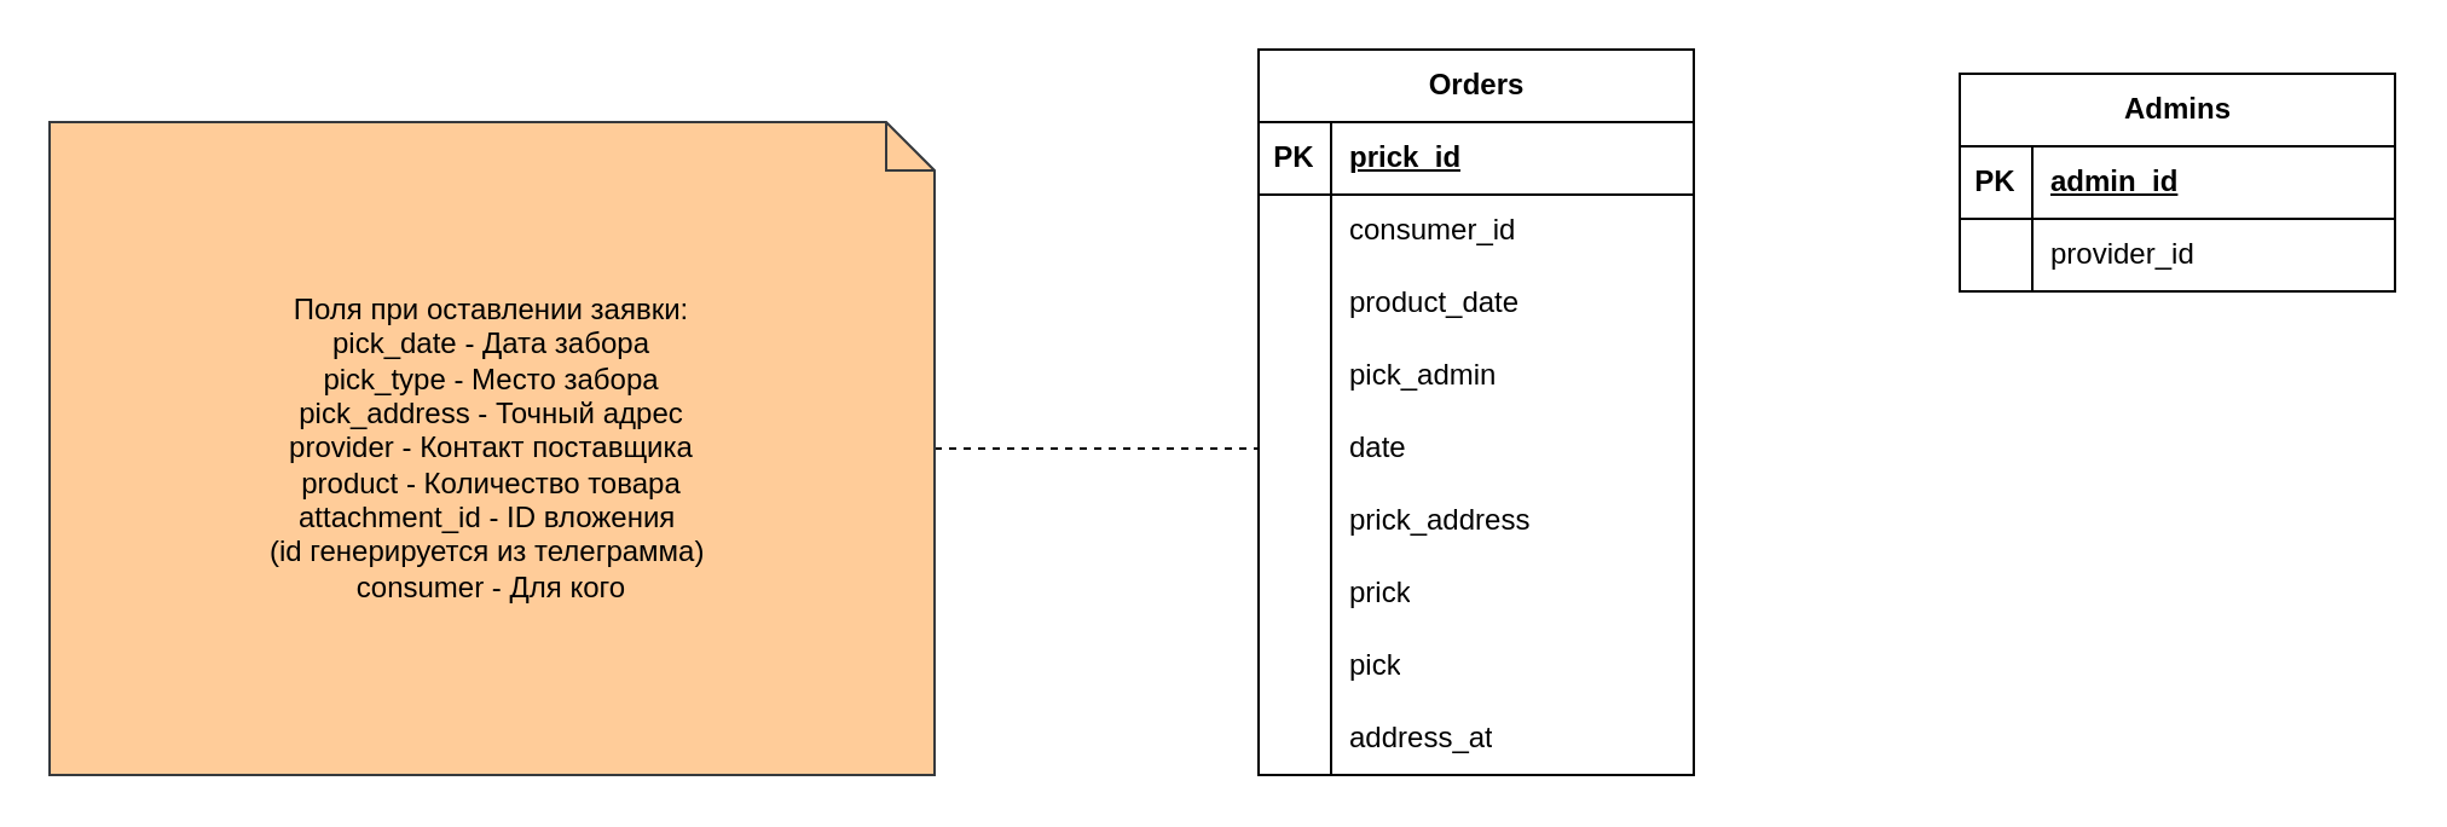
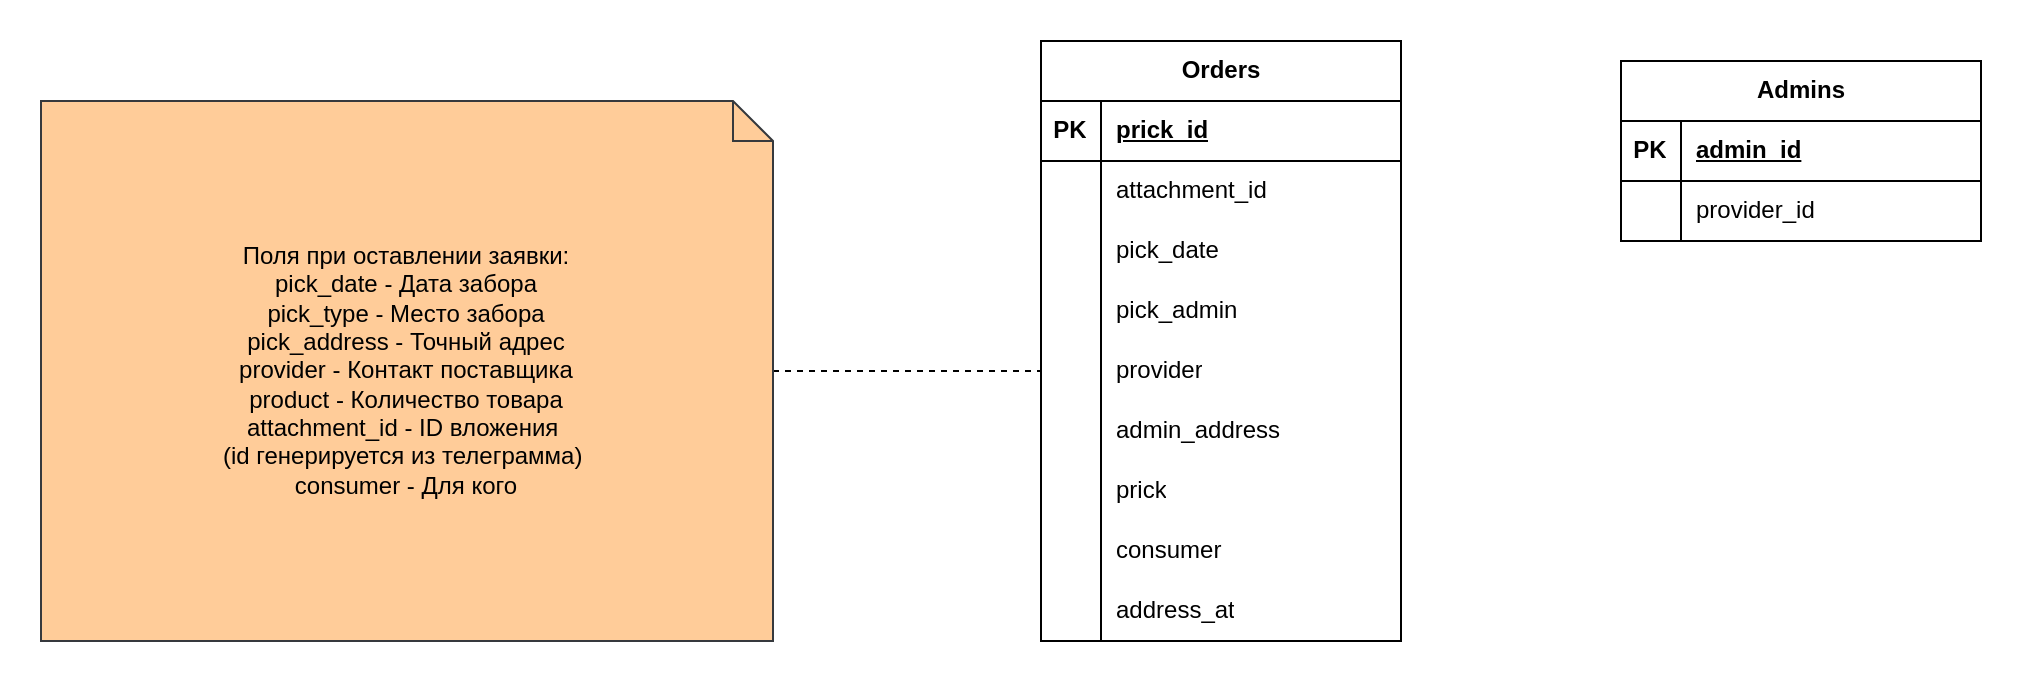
- <mxCell id="8" value="consumer_id" style="shape=partialRectangle;connectable=0;fillColor=none;top=0;left=0;bottom=0;right=0;align=left;spacingLeft=6;overflow=hidden;whiteSpace=wrap;html=1;" vertex="1" parent="6"><mxGeometry x="30" width="150" height="30" as="geometry"><mxRectangle width="150" height="30" as="alternateBounds" /></mxGeometry></mxCell>
+ <mxCell id="8" value="attachment_id" style="shape=partialRectangle;connectable=0;fillColor=none;top=0;left=0;bottom=0;right=0;align=left;spacingLeft=6;overflow=hidden;whiteSpace=wrap;html=1;" vertex="1" parent="6"><mxGeometry x="30" width="150" height="30" as="geometry"><mxRectangle width="150" height="30" as="alternateBounds" /></mxGeometry></mxCell>
- <mxCell id="11" value="product_date" style="shape=partialRectangle;connectable=0;fillColor=none;top=0;left=0;bottom=0;right=0;align=left;spacingLeft=6;overflow=hidden;whiteSpace=wrap;html=1;" vertex="1" parent="9"><mxGeometry x="30" width="150" height="30" as="geometry"><mxRectangle width="150" height="30" as="alternateBounds" /></mxGeometry></mxCell>
+ <mxCell id="11" value="pick_date" style="shape=partialRectangle;connectable=0;fillColor=none;top=0;left=0;bottom=0;right=0;align=left;spacingLeft=6;overflow=hidden;whiteSpace=wrap;html=1;" vertex="1" parent="9"><mxGeometry x="30" width="150" height="30" as="geometry"><mxRectangle width="150" height="30" as="alternateBounds" /></mxGeometry></mxCell>
- <mxCell id="17" value="date" style="shape=partialRectangle;connectable=0;fillColor=none;top=0;left=0;bottom=0;right=0;align=left;spacingLeft=6;overflow=hidden;whiteSpace=wrap;html=1;" vertex="1" parent="15"><mxGeometry x="30" width="150" height="30" as="geometry"><mxRectangle width="150" height="30" as="alternateBounds" /></mxGeometry></mxCell>
+ <mxCell id="17" value="provider" style="shape=partialRectangle;connectable=0;fillColor=none;top=0;left=0;bottom=0;right=0;align=left;spacingLeft=6;overflow=hidden;whiteSpace=wrap;html=1;" vertex="1" parent="15"><mxGeometry x="30" width="150" height="30" as="geometry"><mxRectangle width="150" height="30" as="alternateBounds" /></mxGeometry></mxCell>
- <mxCell id="20" value="prick_address" style="shape=partialRectangle;connectable=0;fillColor=none;top=0;left=0;bottom=0;right=0;align=left;spacingLeft=6;overflow=hidden;whiteSpace=wrap;html=1;" vertex="1" parent="18"><mxGeometry x="30" width="150" height="30" as="geometry"><mxRectangle width="150" height="30" as="alternateBounds" /></mxGeometry></mxCell>
+ <mxCell id="20" value="admin_address" style="shape=partialRectangle;connectable=0;fillColor=none;top=0;left=0;bottom=0;right=0;align=left;spacingLeft=6;overflow=hidden;whiteSpace=wrap;html=1;" vertex="1" parent="18"><mxGeometry x="30" width="150" height="30" as="geometry"><mxRectangle width="150" height="30" as="alternateBounds" /></mxGeometry></mxCell>
- <mxCell id="26" value="pick" style="shape=partialRectangle;connectable=0;fillColor=none;top=0;left=0;bottom=0;right=0;align=left;spacingLeft=6;overflow=hidden;whiteSpace=wrap;html=1;" vertex="1" parent="24"><mxGeometry x="30" width="150" height="30" as="geometry"><mxRectangle width="150" height="30" as="alternateBounds" /></mxGeometry></mxCell>
+ <mxCell id="26" value="consumer" style="shape=partialRectangle;connectable=0;fillColor=none;top=0;left=0;bottom=0;right=0;align=left;spacingLeft=6;overflow=hidden;whiteSpace=wrap;html=1;" vertex="1" parent="24"><mxGeometry x="30" width="150" height="30" as="geometry"><mxRectangle width="150" height="30" as="alternateBounds" /></mxGeometry></mxCell>
